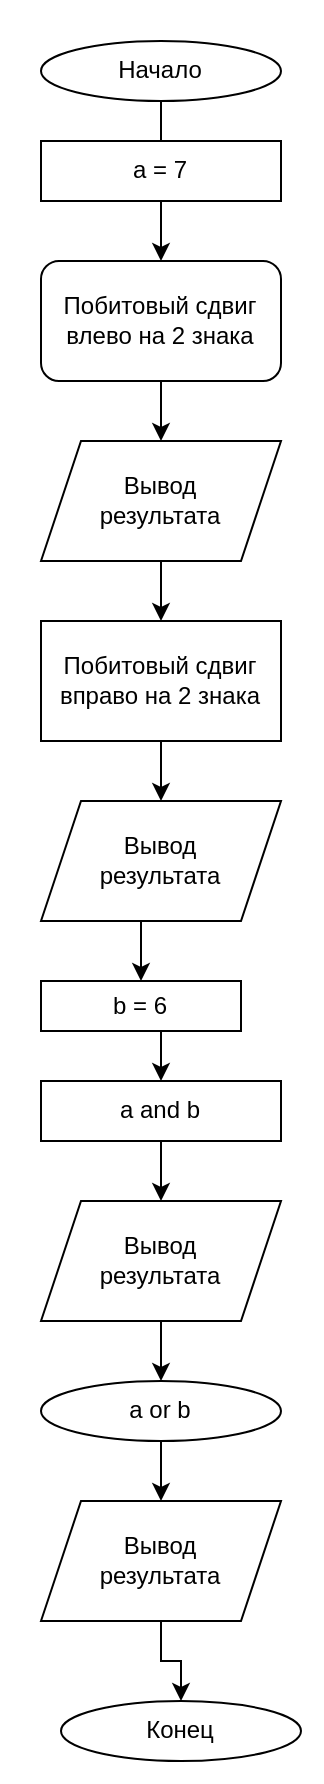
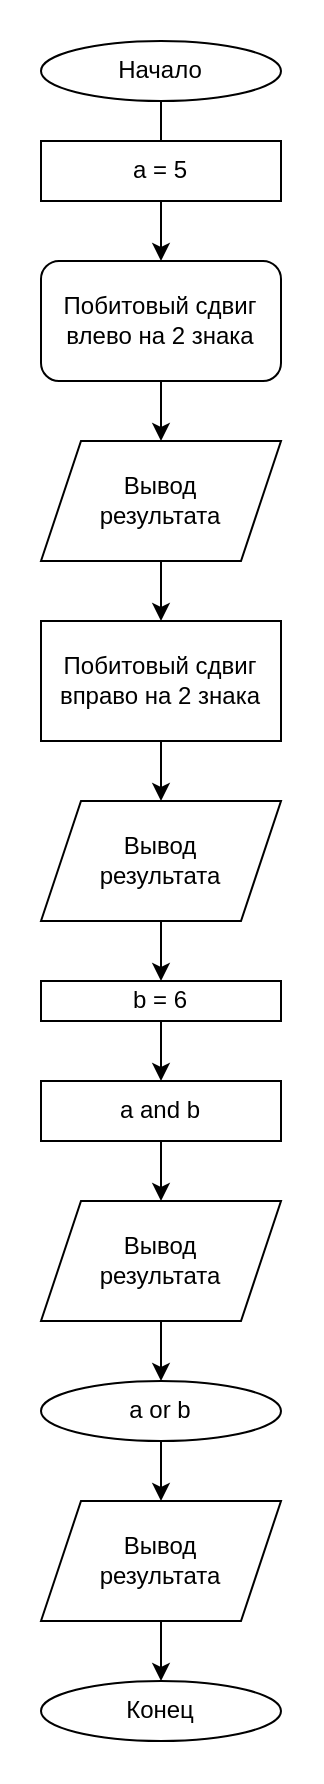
- <mxCell id="8" value="a = 7" style="rounded=0;whiteSpace=wrap;html=1;" vertex="1" parent="1"><mxGeometry x="20" y="70" width="120" height="30" as="geometry" /></mxCell>
+ <mxCell id="8" value="a = 5" style="rounded=0;whiteSpace=wrap;html=1;" vertex="1" parent="1"><mxGeometry x="20" y="70" width="120" height="30" as="geometry" /></mxCell>
- <mxCell id="14" value="b&amp;nbsp;= 6" style="rounded=0;whiteSpace=wrap;html=1;" vertex="1" parent="1"><mxGeometry x="20" y="490" width="100" height="25" as="geometry" /></mxCell>
+ <mxCell id="14" value="b&amp;nbsp;= 6" style="rounded=0;whiteSpace=wrap;html=1;" vertex="1" parent="1"><mxGeometry x="20" y="490" width="120" height="20" as="geometry" /></mxCell>
- <mxCell id="19" value="Конец" style="ellipse;whiteSpace=wrap;html=1;" vertex="1" parent="1"><mxGeometry x="30" y="850" width="120" height="30" as="geometry" /></mxCell>
+ <mxCell id="19" value="Конец" style="ellipse;whiteSpace=wrap;html=1;" vertex="1" parent="1"><mxGeometry x="20" y="840" width="120" height="30" as="geometry" /></mxCell>
